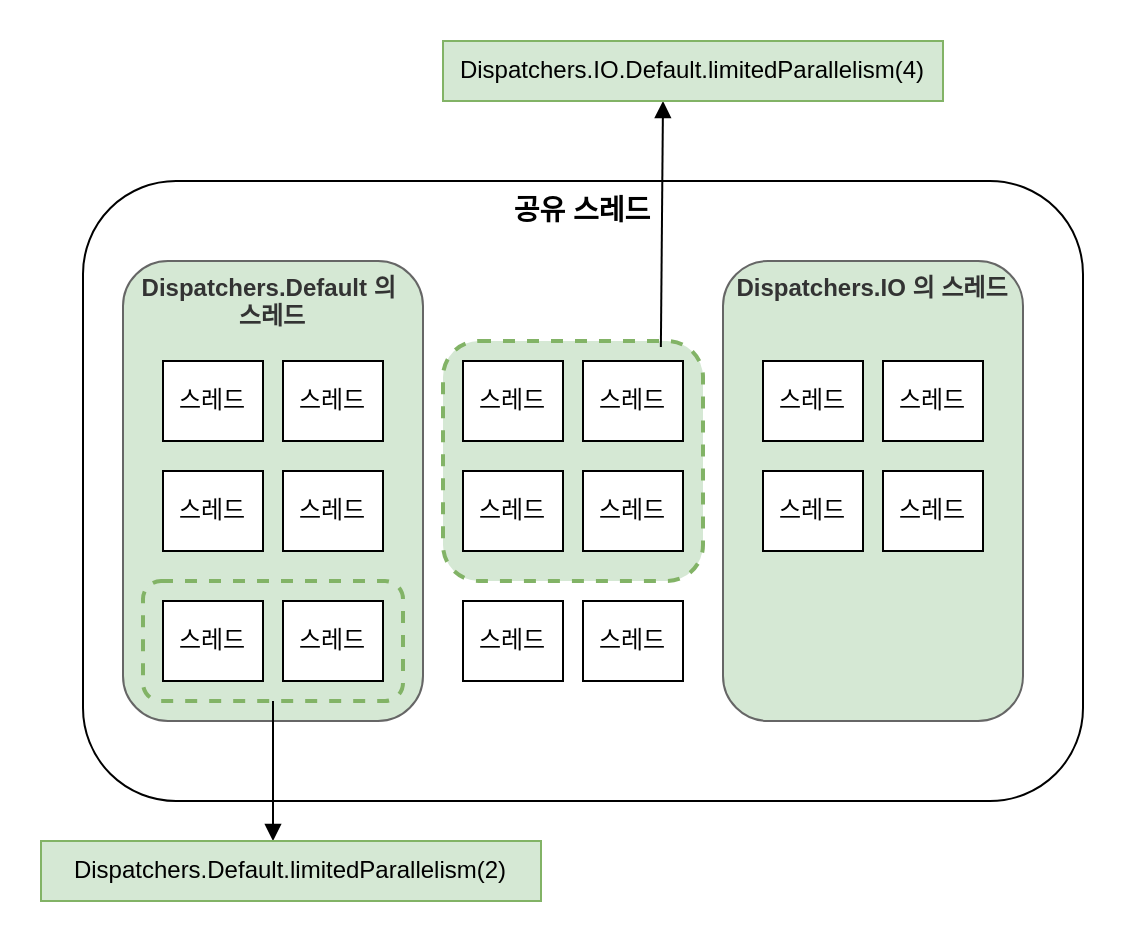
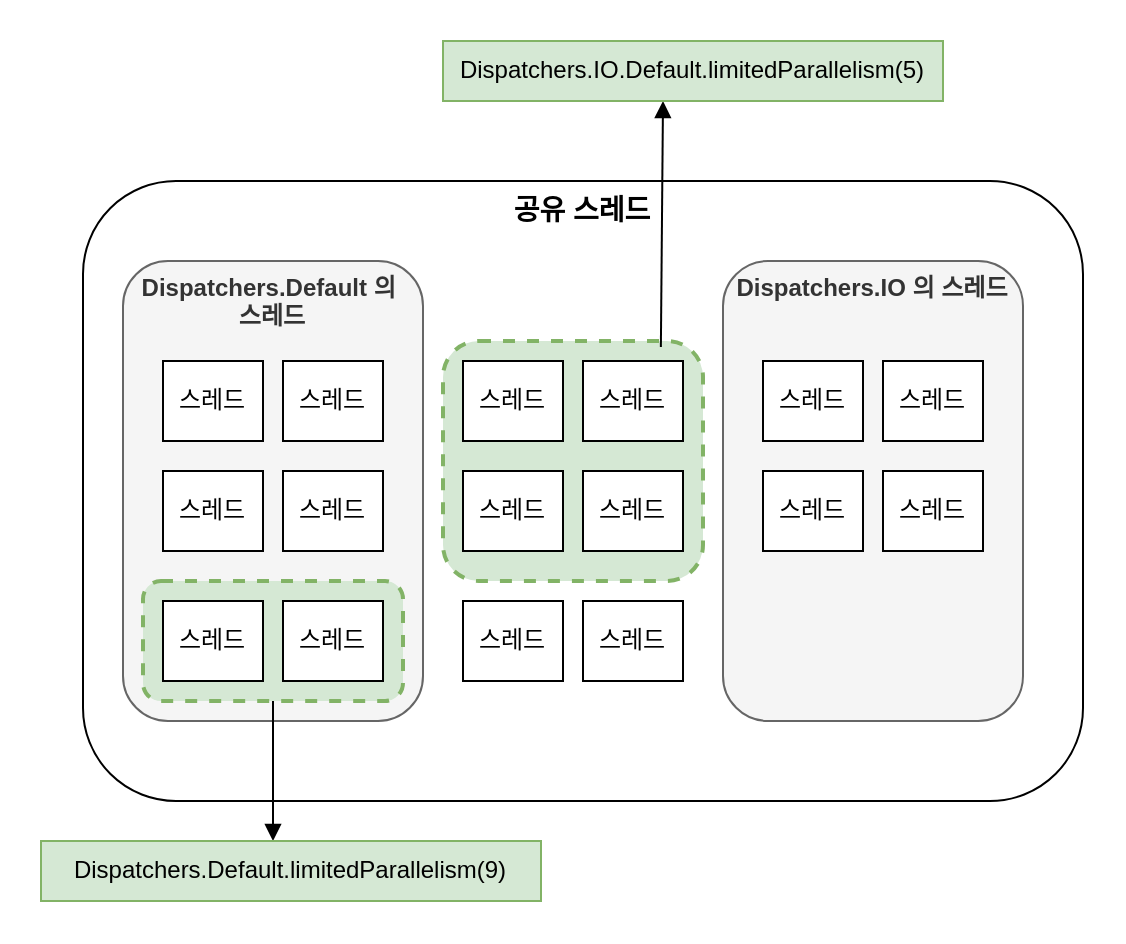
- <mxCell id="26" value="Dispatchers.IO.Default.limitedParallelism(4)" style="text;html=1;align=center;verticalAlign=middle;whiteSpace=wrap;rounded=0;fillColor=#d5e8d4;strokeColor=#82b366;" vertex="1" parent="1"><mxGeometry x="221" y="20" width="250" height="30" as="geometry" /></mxCell>
+ <mxCell id="26" value="Dispatchers.IO.Default.limitedParallelism(5)" style="text;html=1;align=center;verticalAlign=middle;whiteSpace=wrap;rounded=0;fillColor=#d5e8d4;strokeColor=#82b366;" vertex="1" parent="1"><mxGeometry x="221" y="20" width="250" height="30" as="geometry" /></mxCell>
- <mxCell id="3" value="Dispatchers.Default 의&amp;nbsp;&lt;div&gt;스레드&lt;/div&gt;" style="rounded=1;whiteSpace=wrap;html=1;fontStyle=1;verticalAlign=top;fontColor=#333333;fillColor=#d5e8d4;strokeColor=#666666;" vertex="1" parent="1"><mxGeometry x="61" y="130" width="150" height="230" as="geometry" /></mxCell>
+ <mxCell id="3" value="Dispatchers.Default 의&amp;nbsp;&lt;div&gt;스레드&lt;/div&gt;" style="rounded=1;whiteSpace=wrap;html=1;fontStyle=1;verticalAlign=top;fontColor=#333333;fillColor=#f5f5f5;strokeColor=#666666;" vertex="1" parent="1"><mxGeometry x="61" y="130" width="150" height="230" as="geometry" /></mxCell>
- <mxCell id="13" value="Dispatchers.IO 의 스레드" style="rounded=1;whiteSpace=wrap;html=1;fontStyle=1;verticalAlign=top;fontColor=#333333;fillColor=#d5e8d4;strokeColor=#666666;" vertex="1" parent="1"><mxGeometry x="361" y="130" width="150" height="230" as="geometry" /></mxCell>
+ <mxCell id="13" value="Dispatchers.IO 의 스레드" style="rounded=1;whiteSpace=wrap;html=1;fontStyle=1;verticalAlign=top;fontColor=#333333;fillColor=#f5f5f5;strokeColor=#666666;" vertex="1" parent="1"><mxGeometry x="361" y="130" width="150" height="230" as="geometry" /></mxCell>
- <mxCell id="12" value="Dispatchers.Default.limitedParallelism(2)" style="text;html=1;align=center;verticalAlign=middle;whiteSpace=wrap;rounded=0;fillColor=#d5e8d4;strokeColor=#82b366;" vertex="1" parent="1"><mxGeometry x="20" y="420" width="250" height="30" as="geometry" /></mxCell>
+ <mxCell id="12" value="Dispatchers.Default.limitedParallelism(9)" style="text;html=1;align=center;verticalAlign=middle;whiteSpace=wrap;rounded=0;fillColor=#d5e8d4;strokeColor=#82b366;" vertex="1" parent="1"><mxGeometry x="20" y="420" width="250" height="30" as="geometry" /></mxCell>
